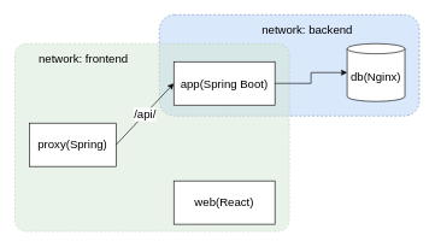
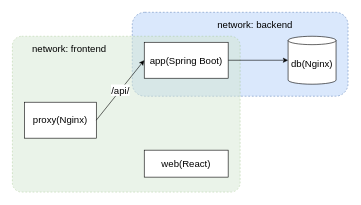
- <mxCell id="6" value="app(Spring Boot)" style="rounded=0;whiteSpace=wrap;html=1;fontSize=16;" vertex="1" parent="1"><mxGeometry x="240" y="85" width="140" height="60" as="geometry" /></mxCell>
+ <mxCell id="6" value="app(Spring Boot)" style="rounded=0;whiteSpace=wrap;html=1;fontSize=16;" vertex="1" parent="1"><mxGeometry x="240" y="70" width="140" height="60" as="geometry" /></mxCell>
- <mxCell id="4" value="proxy(Spring)" style="rounded=0;whiteSpace=wrap;html=1;fontSize=16;" vertex="1" parent="1"><mxGeometry x="40" y="170" width="120" height="60" as="geometry" /></mxCell>
+ <mxCell id="4" value="proxy(Nginx)" style="rounded=0;whiteSpace=wrap;html=1;fontSize=16;" vertex="1" parent="1"><mxGeometry x="40" y="170" width="120" height="60" as="geometry" /></mxCell>
- <mxCell id="7" value="web(React)" style="rounded=0;whiteSpace=wrap;html=1;fontSize=16;" vertex="1" parent="1"><mxGeometry x="240" y="250" width="140" height="60" as="geometry" /></mxCell>
+ <mxCell id="7" value="web(React)" style="rounded=0;whiteSpace=wrap;html=1;fontSize=16;" vertex="1" parent="1"><mxGeometry x="240" y="250" width="140" height="45" as="geometry" /></mxCell>
